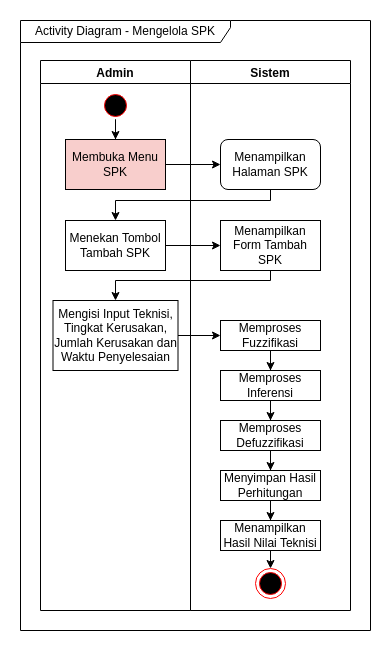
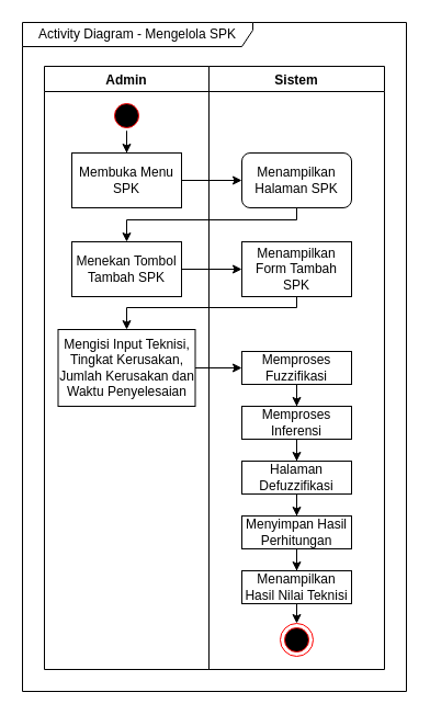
- <mxCell id="7" value="Membuka Menu SPK" style="html=1;dashed=0;whiteSpace=wrap;fillColor=#f8cecc;" parent="1" vertex="1"><mxGeometry x="65" y="139" width="100" height="50" as="geometry" /></mxCell>
+ <mxCell id="7" value="Membuka Menu SPK" style="html=1;dashed=0;whiteSpace=wrap;" parent="1" vertex="1"><mxGeometry x="65" y="139" width="100" height="50" as="geometry" /></mxCell>
- <mxCell id="17" value="Memproses Defuzzifikasi" style="html=1;dashed=0;whiteSpace=wrap;" vertex="1" parent="8"><mxGeometry x="30" y="360" width="100" height="30" as="geometry" /></mxCell>
+ <mxCell id="17" value="Halaman Defuzzifikasi" style="html=1;dashed=0;whiteSpace=wrap;" vertex="1" parent="8"><mxGeometry x="30" y="360" width="100" height="30" as="geometry" /></mxCell>
